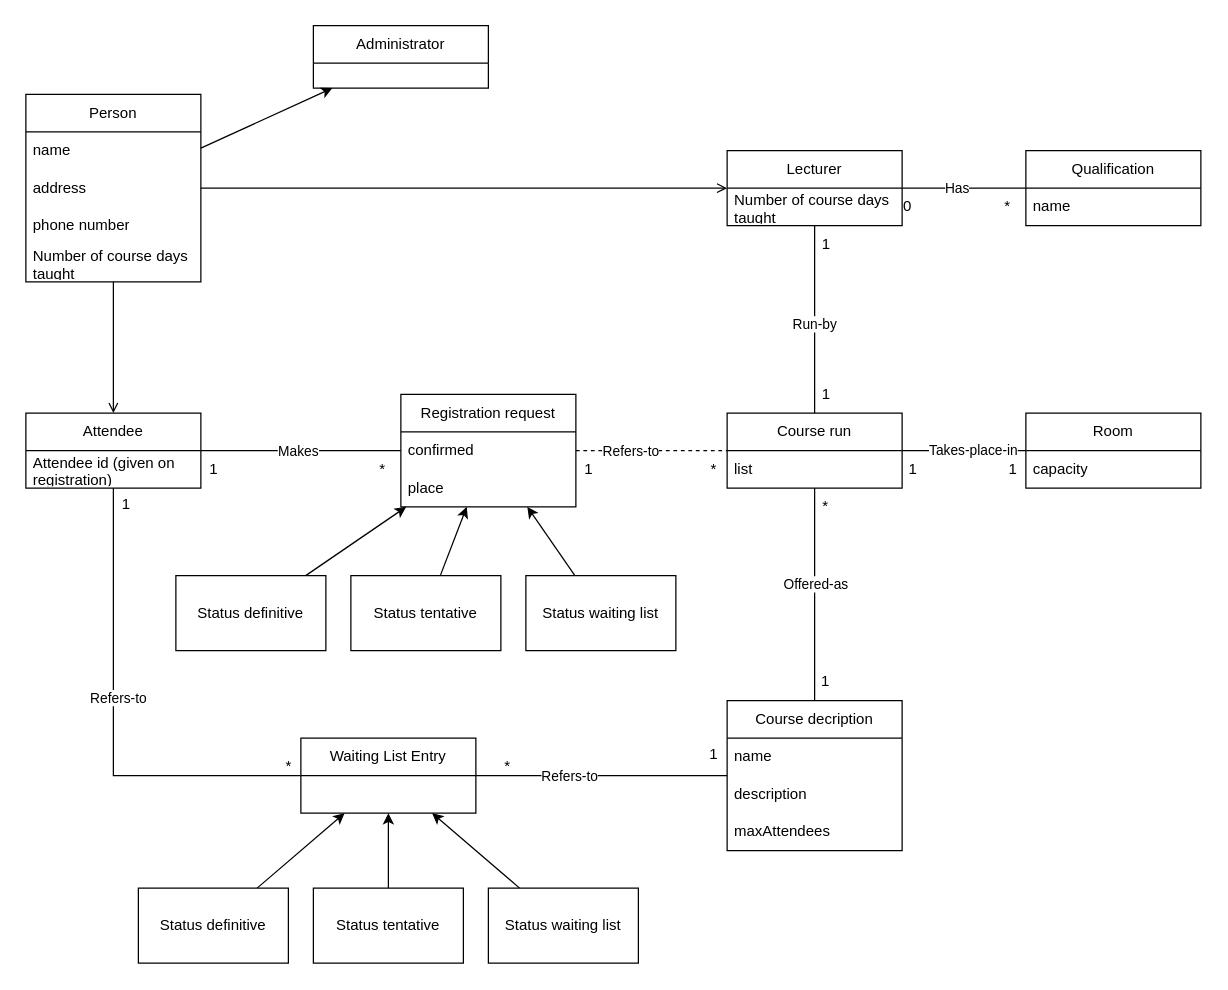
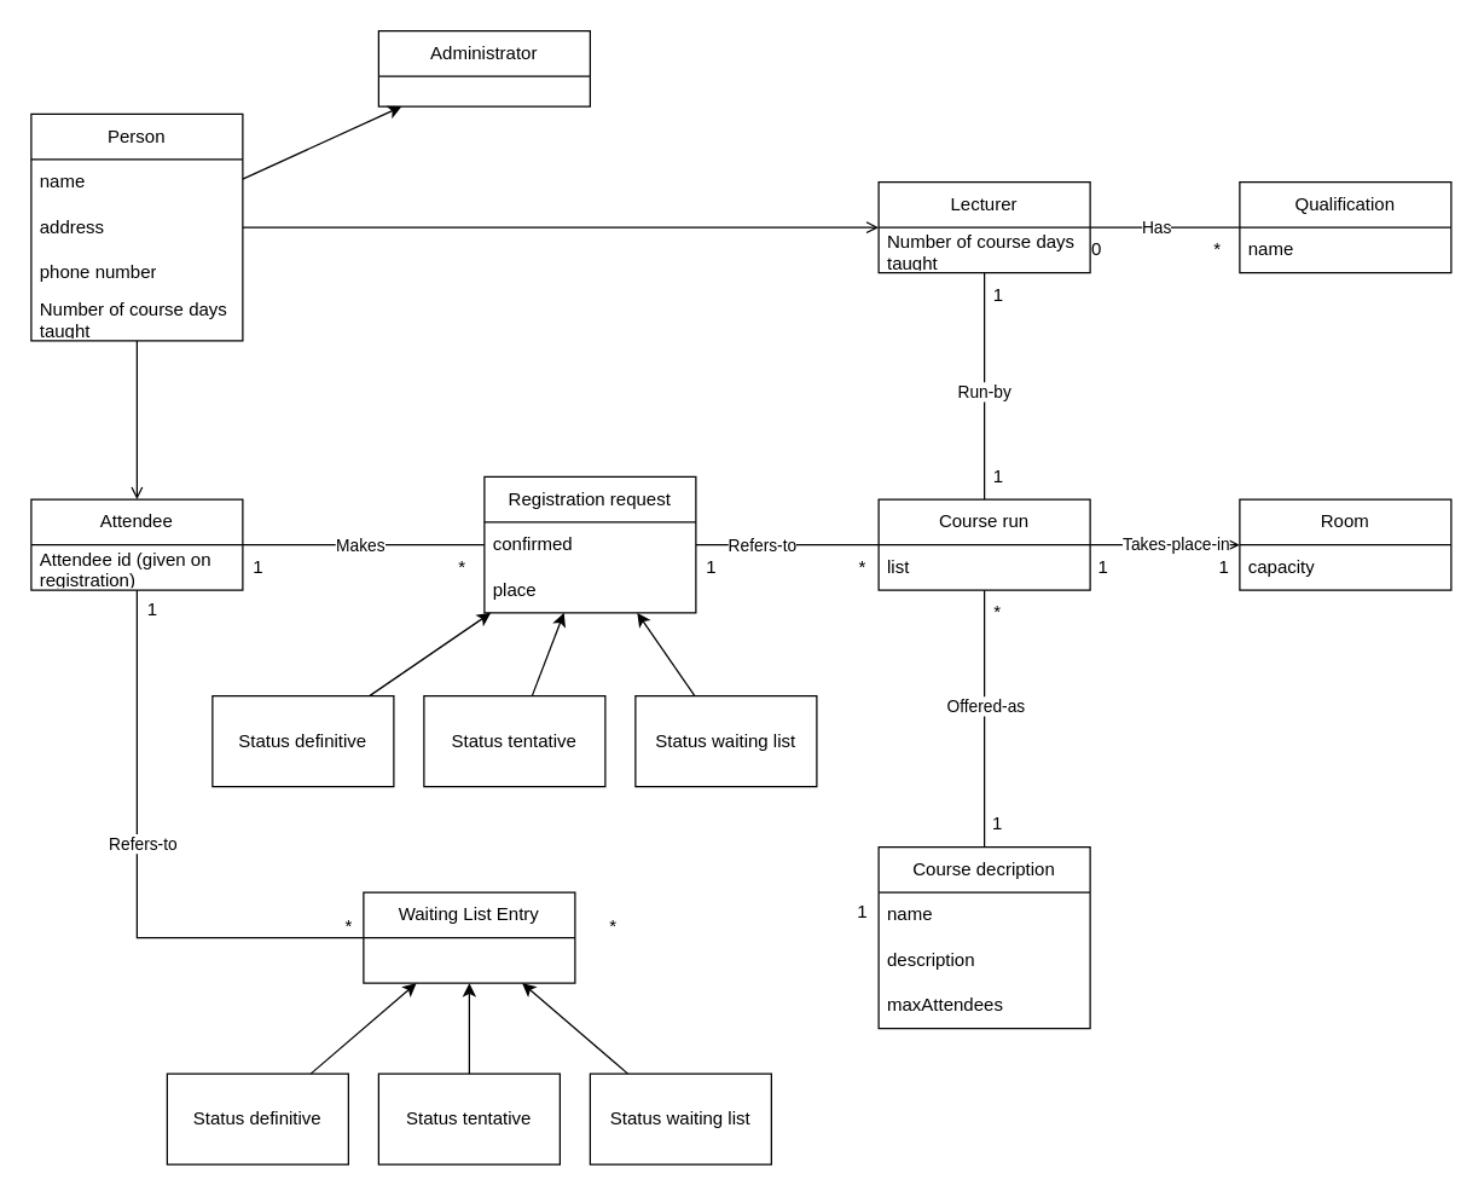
- <mxCell id="20" style="edgeStyle=orthogonalEdgeStyle;rounded=0;orthogonalLoop=1;jettySize=auto;html=1;endArrow=none;endFill=0;dashed=1;" parent="1" source="22" target="6" edge="1"><mxGeometry relative="1" as="geometry" /></mxCell>
+ <mxCell id="20" style="edgeStyle=orthogonalEdgeStyle;rounded=0;orthogonalLoop=1;jettySize=auto;html=1;endArrow=none;endFill=0;" parent="1" source="22" target="6" edge="1"><mxGeometry relative="1" as="geometry" /></mxCell>
- <mxCell id="2" style="edgeStyle=orthogonalEdgeStyle;rounded=0;orthogonalLoop=1;jettySize=auto;html=1;endArrow=none;endFill=0;" parent="1" source="6" target="14" edge="1"><mxGeometry relative="1" as="geometry" /></mxCell>
+ <mxCell id="2" style="edgeStyle=orthogonalEdgeStyle;rounded=0;orthogonalLoop=1;jettySize=auto;html=1;endArrow=open;endFill=0;" parent="1" source="6" target="14" edge="1"><mxGeometry relative="1" as="geometry" /></mxCell>
- <mxCell id="25" style="rounded=0;orthogonalLoop=1;jettySize=auto;html=1;edgeStyle=orthogonalEdgeStyle;endArrow=none;endFill=0;" parent="1" source="29" target="10" edge="1"><mxGeometry relative="1" as="geometry" /></mxCell>
- <mxCell id="26" value="Refers-to" style="edgeLabel;html=1;align=center;verticalAlign=middle;resizable=0;points=[];" parent="25" vertex="1" connectable="0"><mxGeometry x="-0.262" relative="1" as="geometry"><mxPoint as="offset" /></mxGeometry></mxCell>
